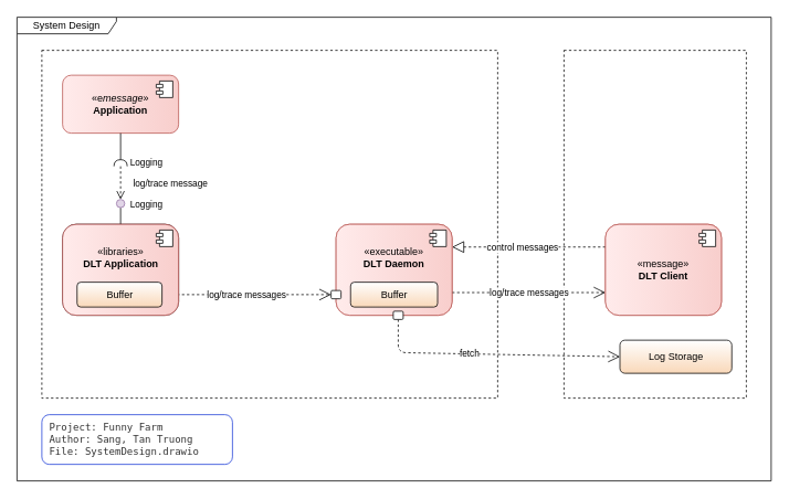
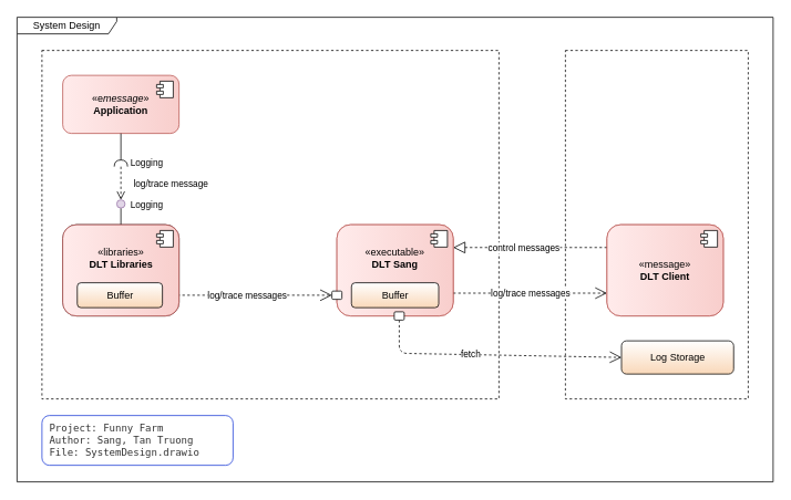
- <mxCell id="23" value="«libraries»&lt;br&gt;&lt;b&gt;DLT Application&lt;br&gt;&lt;/b&gt;&lt;br&gt;&lt;br&gt;" style="html=1;dropTarget=0;rounded=1;fillColor=#f8cecc;strokeColor=#b85450;fillStyle=auto;gradientDirection=west;gradientColor=#ffebeb;" parent="1" vertex="1"><mxGeometry x="75" y="270" width="140" height="110" as="geometry" /></mxCell>
+ <mxCell id="23" value="«libraries»&lt;br&gt;&lt;b&gt;DLT Libraries&lt;br&gt;&lt;/b&gt;&lt;br&gt;&lt;br&gt;" style="html=1;dropTarget=0;rounded=1;fillColor=#f8cecc;strokeColor=#b85450;fillStyle=auto;gradientDirection=west;gradientColor=#ffebeb;" parent="1" vertex="1"><mxGeometry x="75" y="270" width="140" height="110" as="geometry" /></mxCell>
- <mxCell id="26" value="«executable»&lt;br&gt;&lt;b&gt;DLT Daemon&lt;br&gt;&lt;br&gt;&lt;br&gt;&lt;/b&gt;" style="html=1;dropTarget=0;whiteSpace=wrap;rounded=1;fillColor=#f8cecc;strokeColor=#b85450;fillStyle=auto;gradientDirection=west;gradientColor=#ffebeb;" parent="1" vertex="1"><mxGeometry x="405" y="270" width="140" height="110" as="geometry" /></mxCell>
+ <mxCell id="26" value="«executable»&lt;br&gt;&lt;b&gt;DLT Sang&lt;br&gt;&lt;br&gt;&lt;br&gt;&lt;/b&gt;" style="html=1;dropTarget=0;whiteSpace=wrap;rounded=1;fillColor=#f8cecc;strokeColor=#b85450;fillStyle=auto;gradientDirection=west;gradientColor=#ffebeb;" parent="1" vertex="1"><mxGeometry x="405" y="270" width="140" height="110" as="geometry" /></mxCell>
